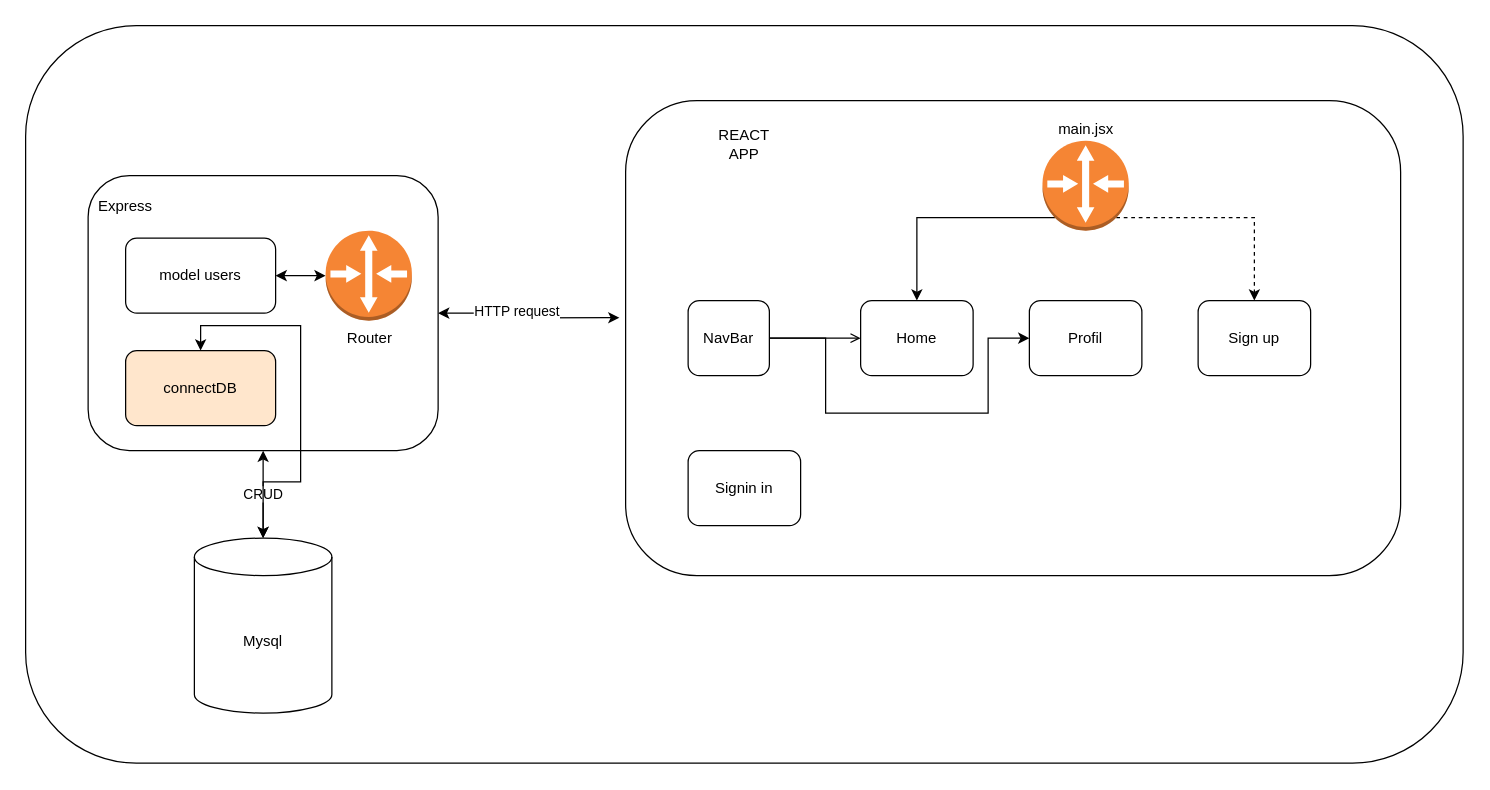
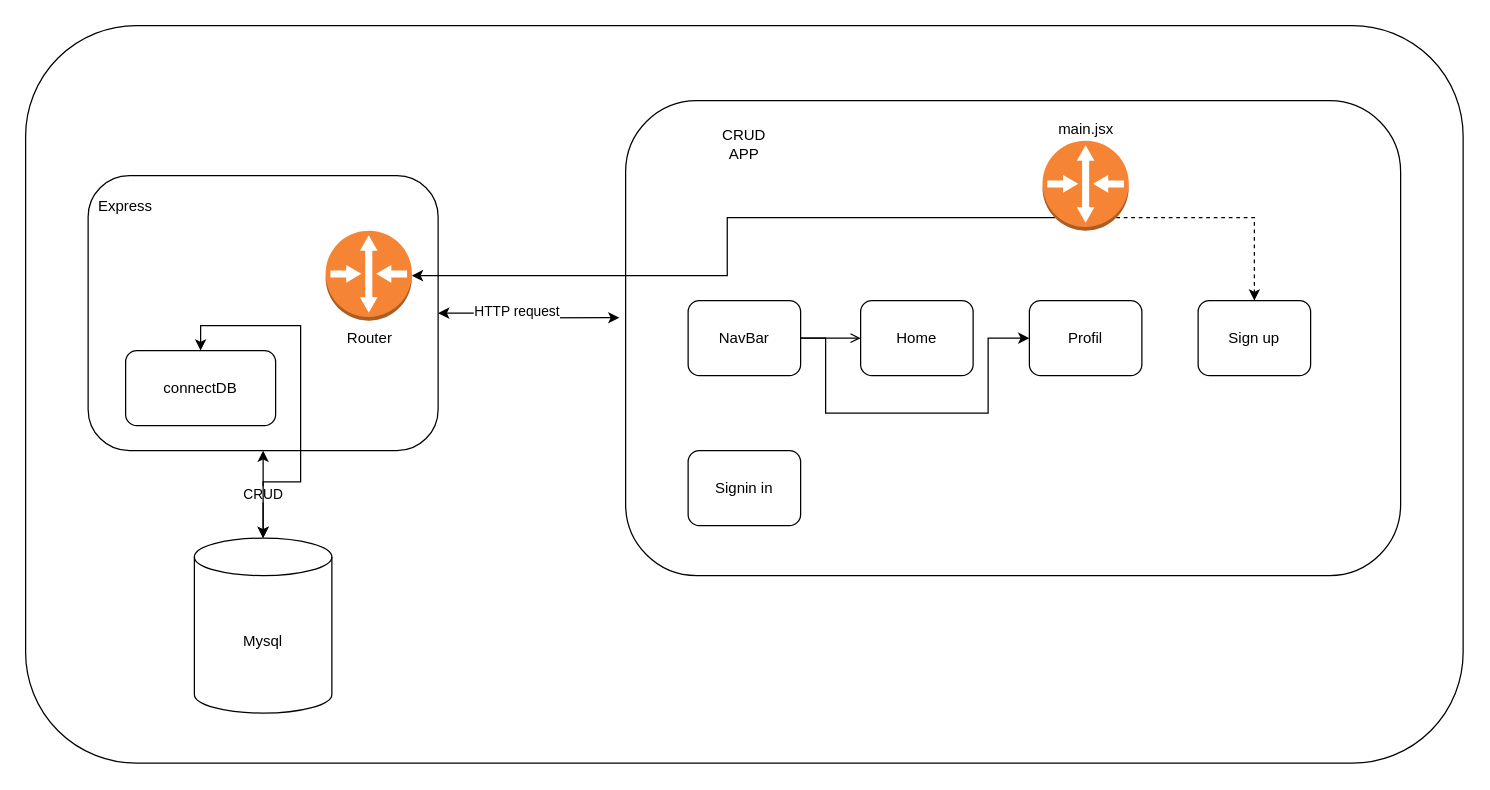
- <mxCell id="8" value="REACT APP" style="text;html=1;strokeColor=none;fillColor=none;align=center;verticalAlign=middle;whiteSpace=wrap;rounded=0;" vertex="1" parent="1"><mxGeometry x="565" y="100" width="60" height="30" as="geometry" /></mxCell>
+ <mxCell id="8" value="CRUD APP" style="text;html=1;strokeColor=none;fillColor=none;align=center;verticalAlign=middle;whiteSpace=wrap;rounded=0;" vertex="1" parent="1"><mxGeometry x="565" y="100" width="60" height="30" as="geometry" /></mxCell>
- <mxCell id="16" style="edgeStyle=orthogonalEdgeStyle;rounded=0;orthogonalLoop=1;jettySize=auto;html=1;exitX=0.145;exitY=0.855;exitDx=0;exitDy=0;exitPerimeter=0;entryX=0.5;entryY=0;entryDx=0;entryDy=0;" edge="1" parent="1" source="18" target="19"><mxGeometry relative="1" as="geometry" /></mxCell>
+ <mxCell id="16" style="edgeStyle=orthogonalEdgeStyle;rounded=0;orthogonalLoop=1;jettySize=auto;html=1;exitX=0.145;exitY=0.855;exitDx=0;exitDy=0;exitPerimeter=0;" edge="1" parent="1" source="18" target="10"><mxGeometry relative="1" as="geometry" /></mxCell>
- <mxCell id="15" value="model users" style="rounded=1;whiteSpace=wrap;html=1;" vertex="1" parent="1"><mxGeometry x="100" y="190" width="120" height="60" as="geometry" /></mxCell>
- <mxCell id="9" style="edgeStyle=orthogonalEdgeStyle;rounded=0;orthogonalLoop=1;jettySize=auto;html=1;exitX=0;exitY=0.5;exitDx=0;exitDy=0;exitPerimeter=0;entryX=1;entryY=0.5;entryDx=0;entryDy=0;startArrow=classic;startFill=1;" edge="1" parent="1" source="10" target="15"><mxGeometry relative="1" as="geometry" /></mxCell>
- <mxCell id="24" value="NavBar" style="rounded=1;whiteSpace=wrap;html=1;" vertex="1" parent="1"><mxGeometry x="550" y="240" width="65" height="60" as="geometry" /></mxCell>
+ <mxCell id="24" value="NavBar" style="rounded=1;whiteSpace=wrap;html=1;" vertex="1" parent="1"><mxGeometry x="550" y="240" width="90" height="60" as="geometry" /></mxCell>
- <mxCell id="14" value="connectDB" style="rounded=1;whiteSpace=wrap;html=1;fillColor=#ffe6cc;" vertex="1" parent="1"><mxGeometry x="100" y="280" width="120" height="60" as="geometry" /></mxCell>
+ <mxCell id="14" value="connectDB" style="rounded=1;whiteSpace=wrap;html=1;" vertex="1" parent="1"><mxGeometry x="100" y="280" width="120" height="60" as="geometry" /></mxCell>
